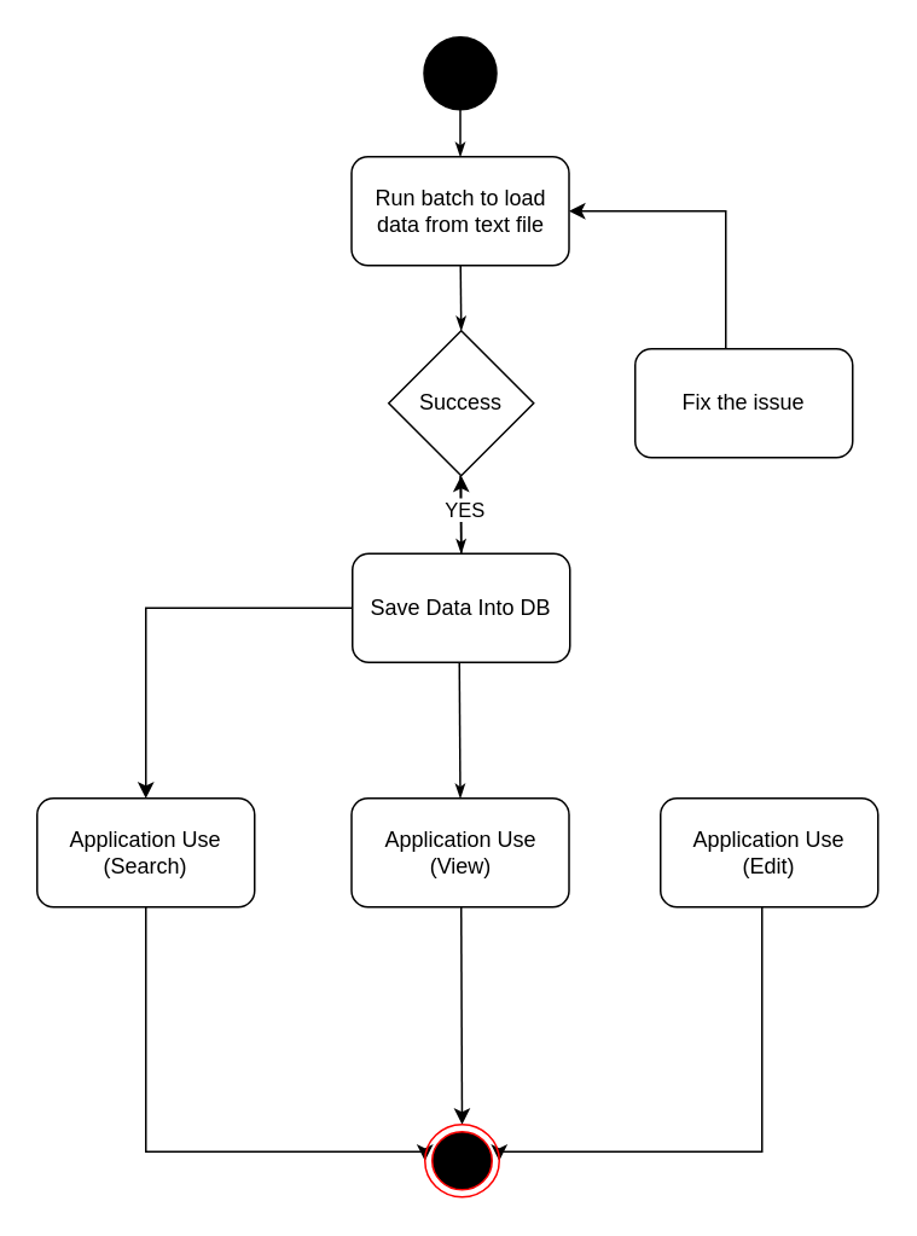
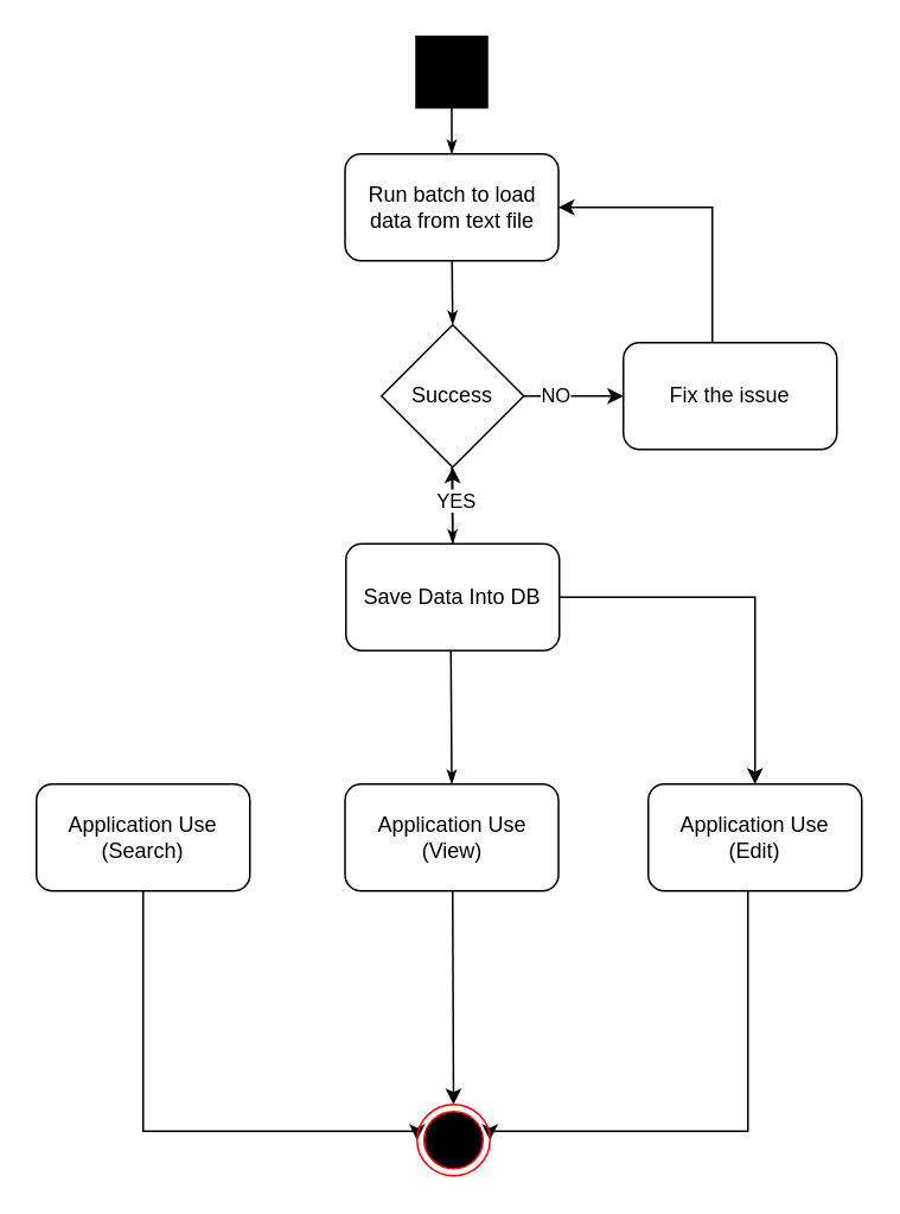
- <mxCell id="2" value="z" style="ellipse;whiteSpace=wrap;html=1;rounded=0;shadow=0;comic=0;labelBackgroundColor=none;strokeWidth=1;fillColor=#000000;fontFamily=Verdana;fontSize=12;align=center;" vertex="1" parent="1"><mxGeometry x="233.5" y="20" width="40" height="40" as="geometry" /></mxCell>
+ <mxCell id="2" value="z" style="whiteSpace=wrap;html=1;shadow=0;comic=0;labelBackgroundColor=none;strokeWidth=1;fillColor=#000000;fontFamily=Verdana;fontSize=12;align=center;rounded=0;" vertex="1" parent="1"><mxGeometry x="233.5" y="20" width="40" height="40" as="geometry" /></mxCell>
+ <mxCell id="6" style="edgeStyle=orthogonalEdgeStyle;rounded=0;orthogonalLoop=1;jettySize=auto;html=1;" edge="1" parent="1" source="8" target="23"><mxGeometry relative="1" as="geometry" /></mxCell>
+ <mxCell id="7" value="NO" style="edgeLabel;html=1;align=center;verticalAlign=middle;resizable=0;points=[];" vertex="1" connectable="0" parent="6"><mxGeometry x="-0.393" y="1" relative="1" as="geometry"><mxPoint as="offset" /></mxGeometry></mxCell>
- <mxCell id="10" style="edgeStyle=orthogonalEdgeStyle;rounded=0;orthogonalLoop=1;jettySize=auto;html=1;entryX=0.5;entryY=0;entryDx=0;entryDy=0;" edge="1" parent="1" source="11" target="15"><mxGeometry relative="1" as="geometry" /></mxCell>
+ <mxCell id="10" style="edgeStyle=orthogonalEdgeStyle;rounded=0;orthogonalLoop=1;jettySize=auto;html=1;" edge="1" parent="1" source="11" target="18"><mxGeometry relative="1" as="geometry" /></mxCell>
